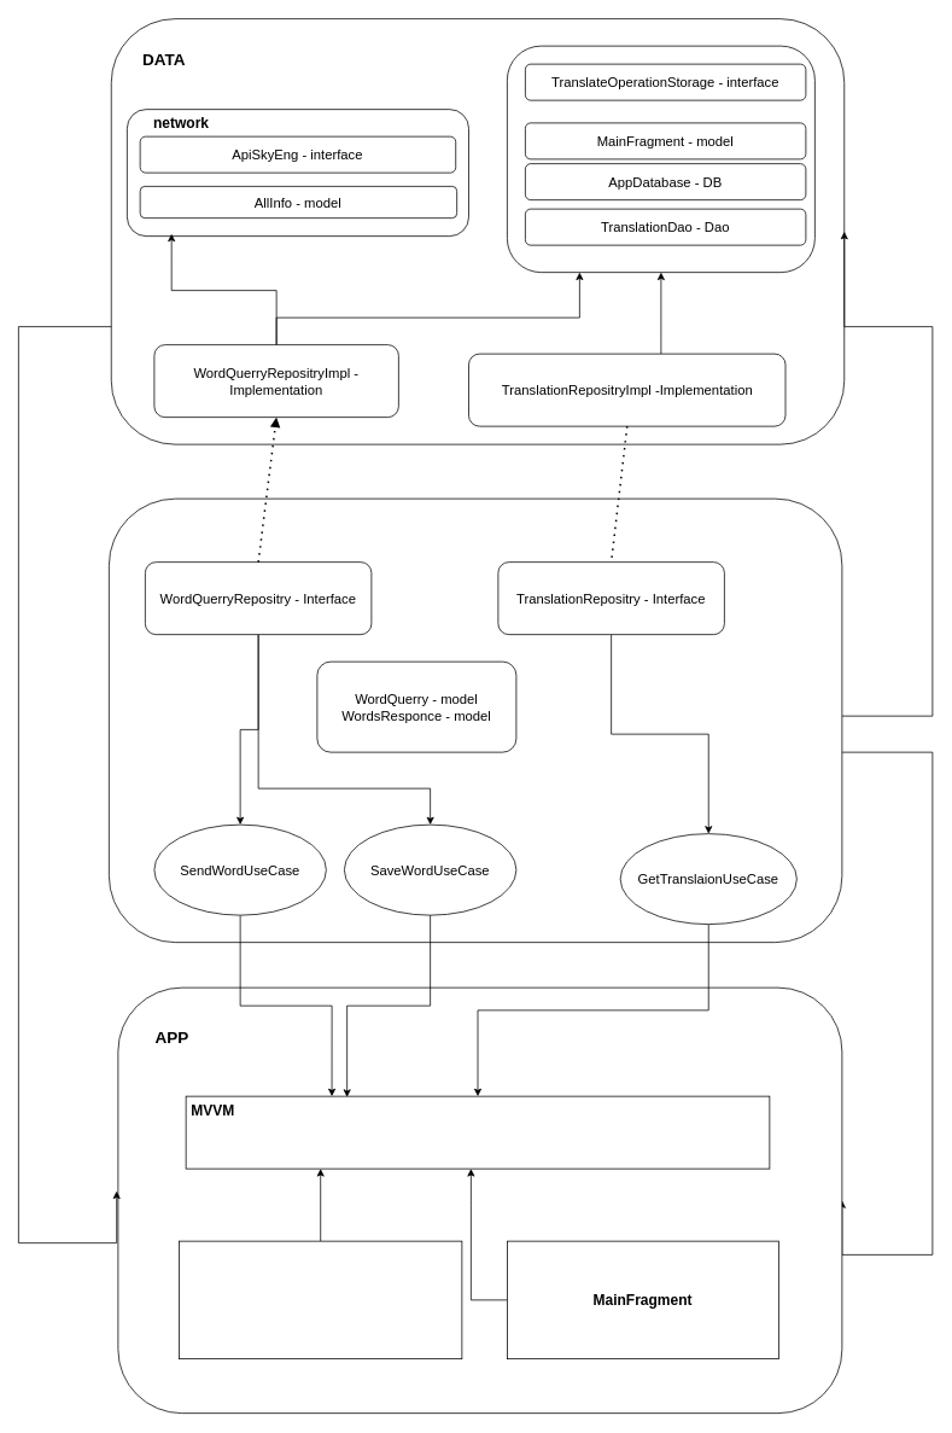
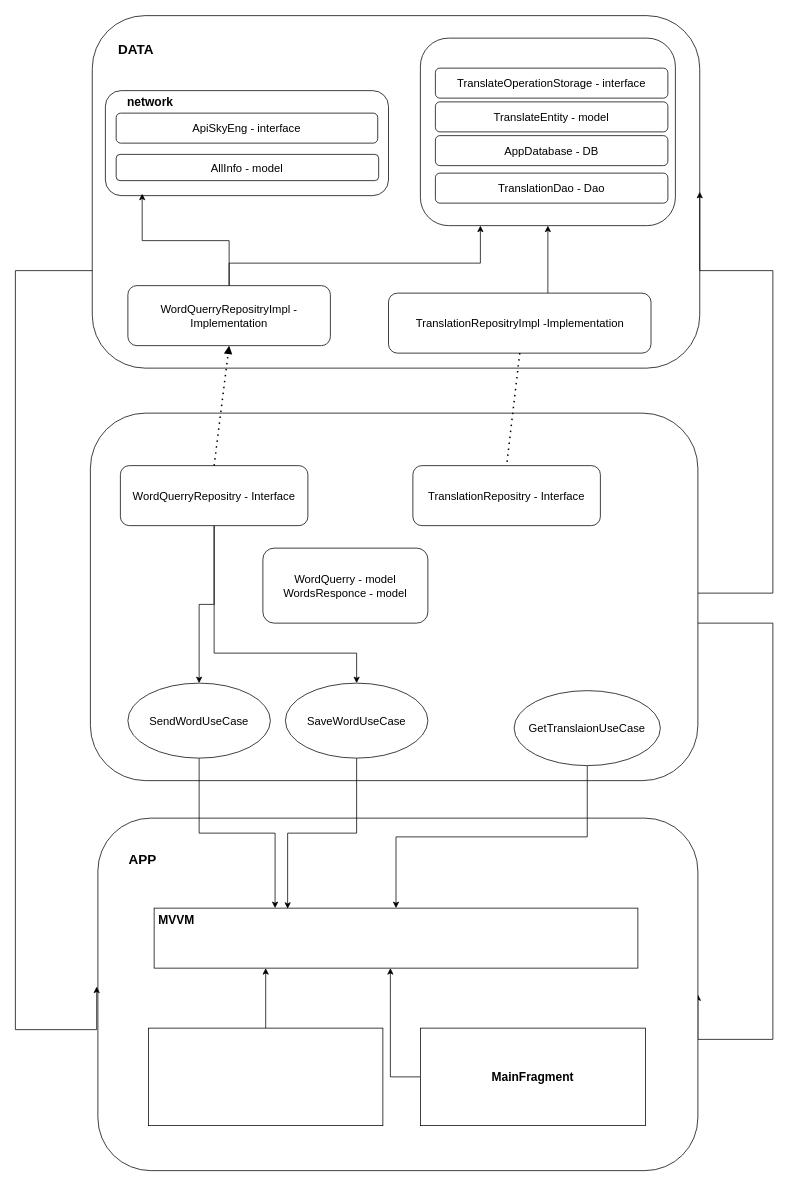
- <mxCell id="27" value="&lt;font style=&quot;font-size: 15px;&quot;&gt;TranslateOperationStorage - interface&lt;/font&gt;" style="rounded=1;whiteSpace=wrap;html=1;" parent="1" vertex="1"><mxGeometry x="580" y="70" width="310" height="40" as="geometry" /></mxCell>
+ <mxCell id="27" value="&lt;font style=&quot;font-size: 15px;&quot;&gt;TranslateOperationStorage - interface&lt;/font&gt;" style="rounded=1;whiteSpace=wrap;html=1;" parent="1" vertex="1"><mxGeometry x="580" y="90" width="310" height="40" as="geometry" /></mxCell>
- <mxCell id="28" value="&lt;font style=&quot;font-size: 15px;&quot;&gt;MainFragment - model&lt;/font&gt;" style="rounded=1;whiteSpace=wrap;html=1;" parent="1" vertex="1"><mxGeometry x="580" y="135" width="310" height="40" as="geometry" /></mxCell>
+ <mxCell id="28" value="&lt;font style=&quot;font-size: 15px;&quot;&gt;TranslateEntity - model&lt;/font&gt;" style="rounded=1;whiteSpace=wrap;html=1;" parent="1" vertex="1"><mxGeometry x="580" y="135" width="310" height="40" as="geometry" /></mxCell>
- <mxCell id="37" style="edgeStyle=orthogonalEdgeStyle;rounded=0;orthogonalLoop=1;jettySize=auto;html=1;" edge="1" parent="1" source="38" target="18"><mxGeometry relative="1" as="geometry" /></mxCell>
